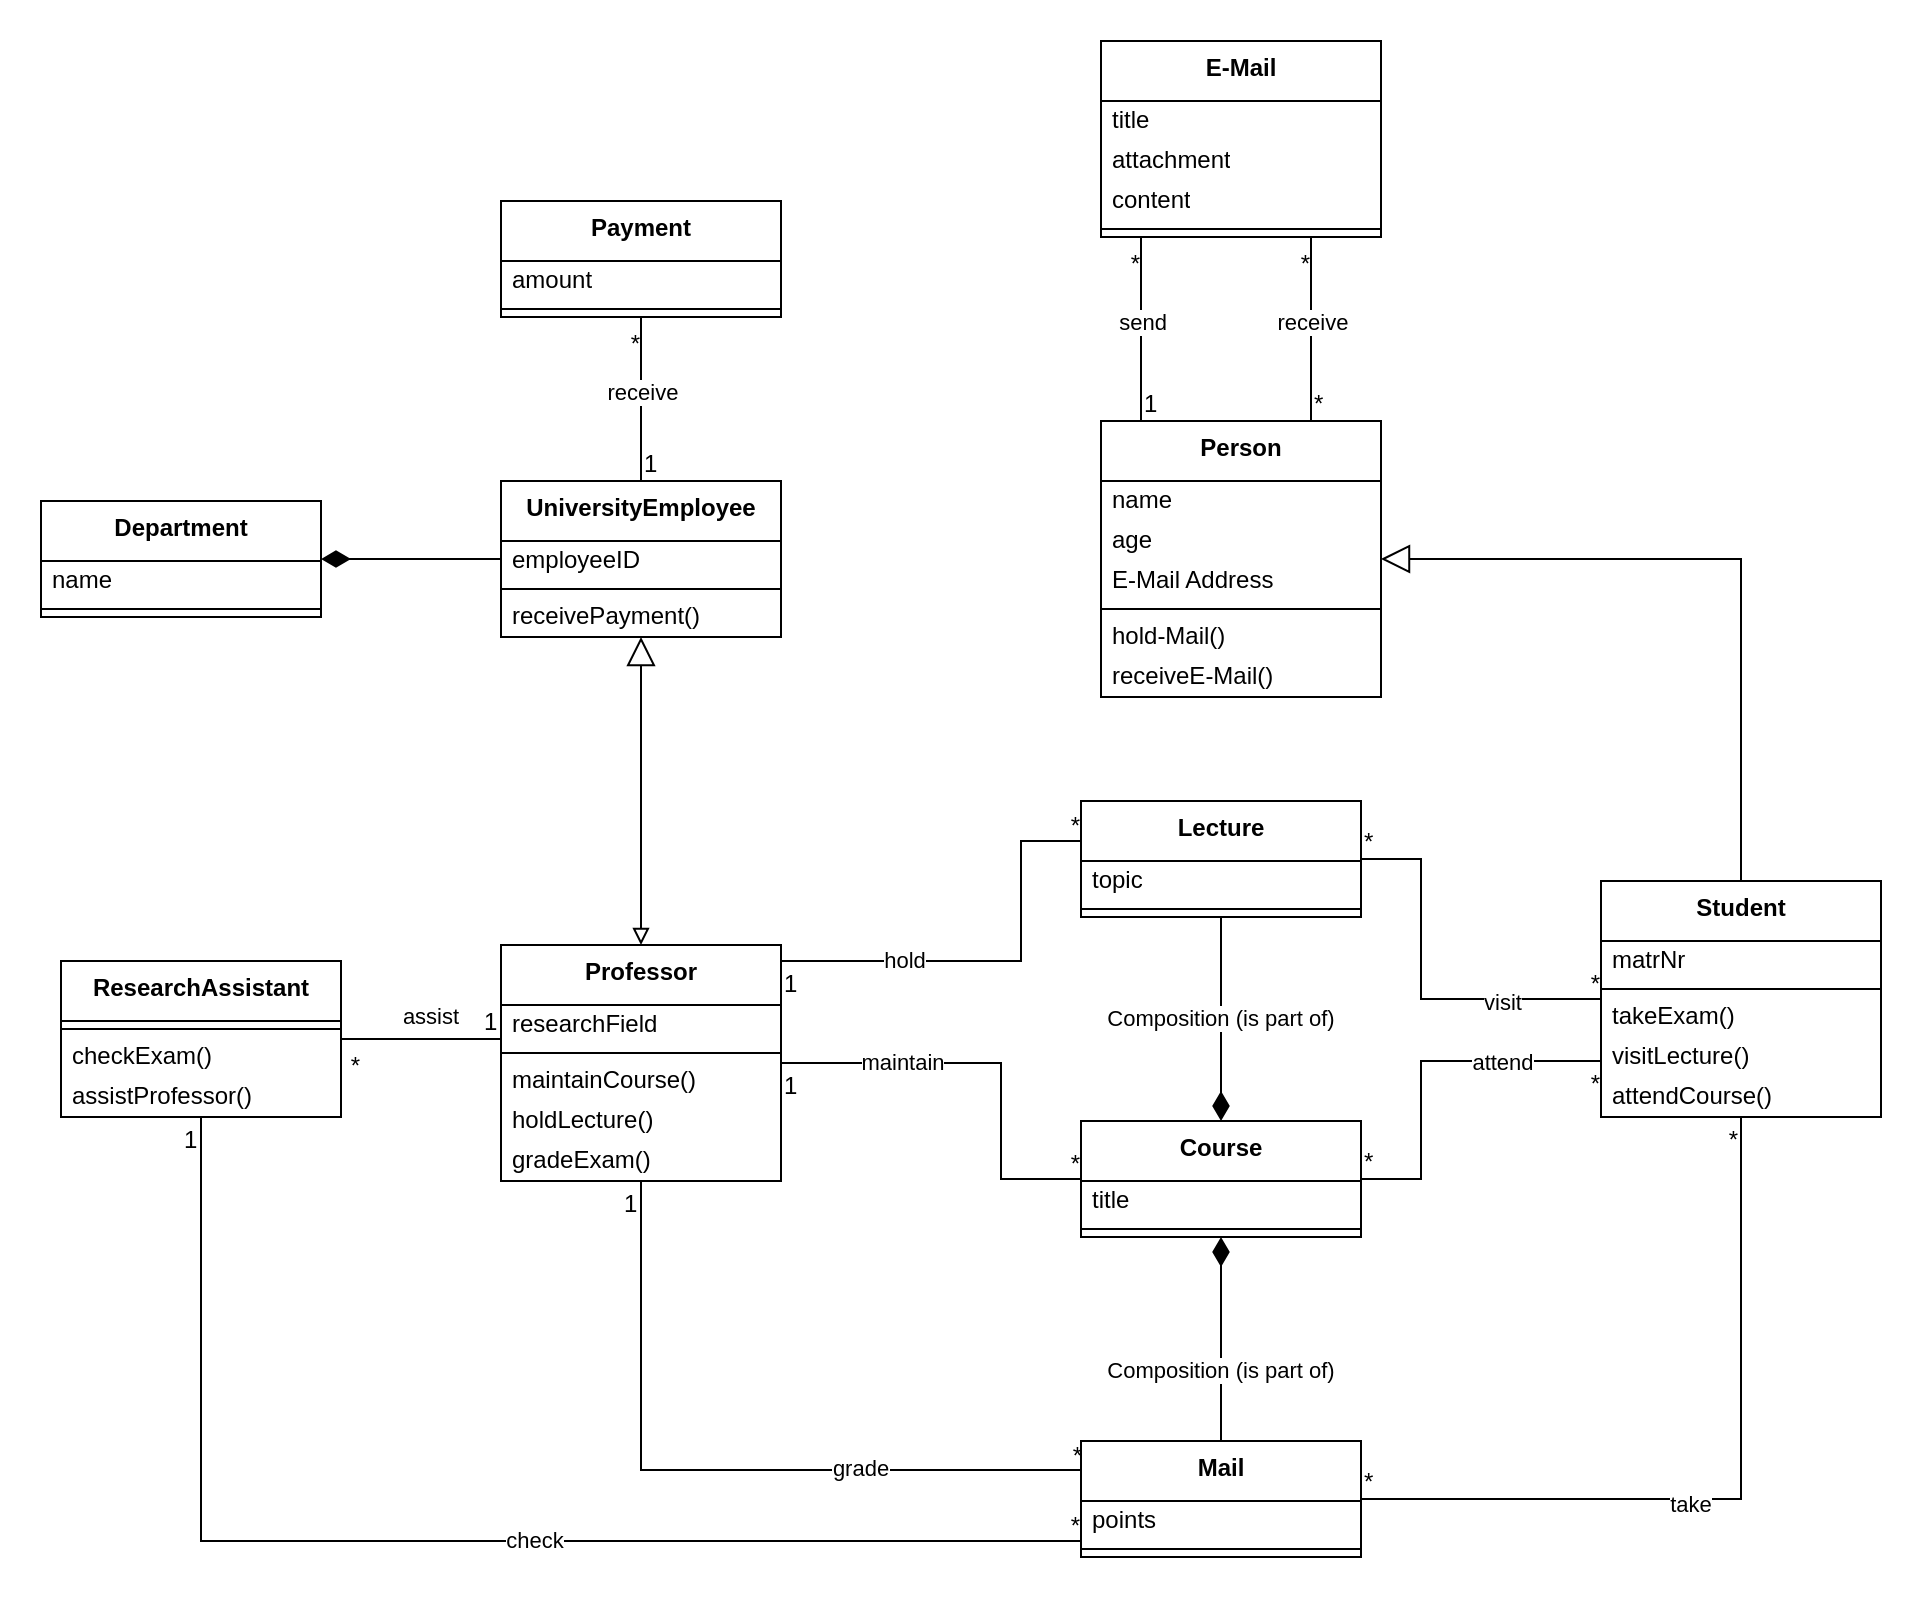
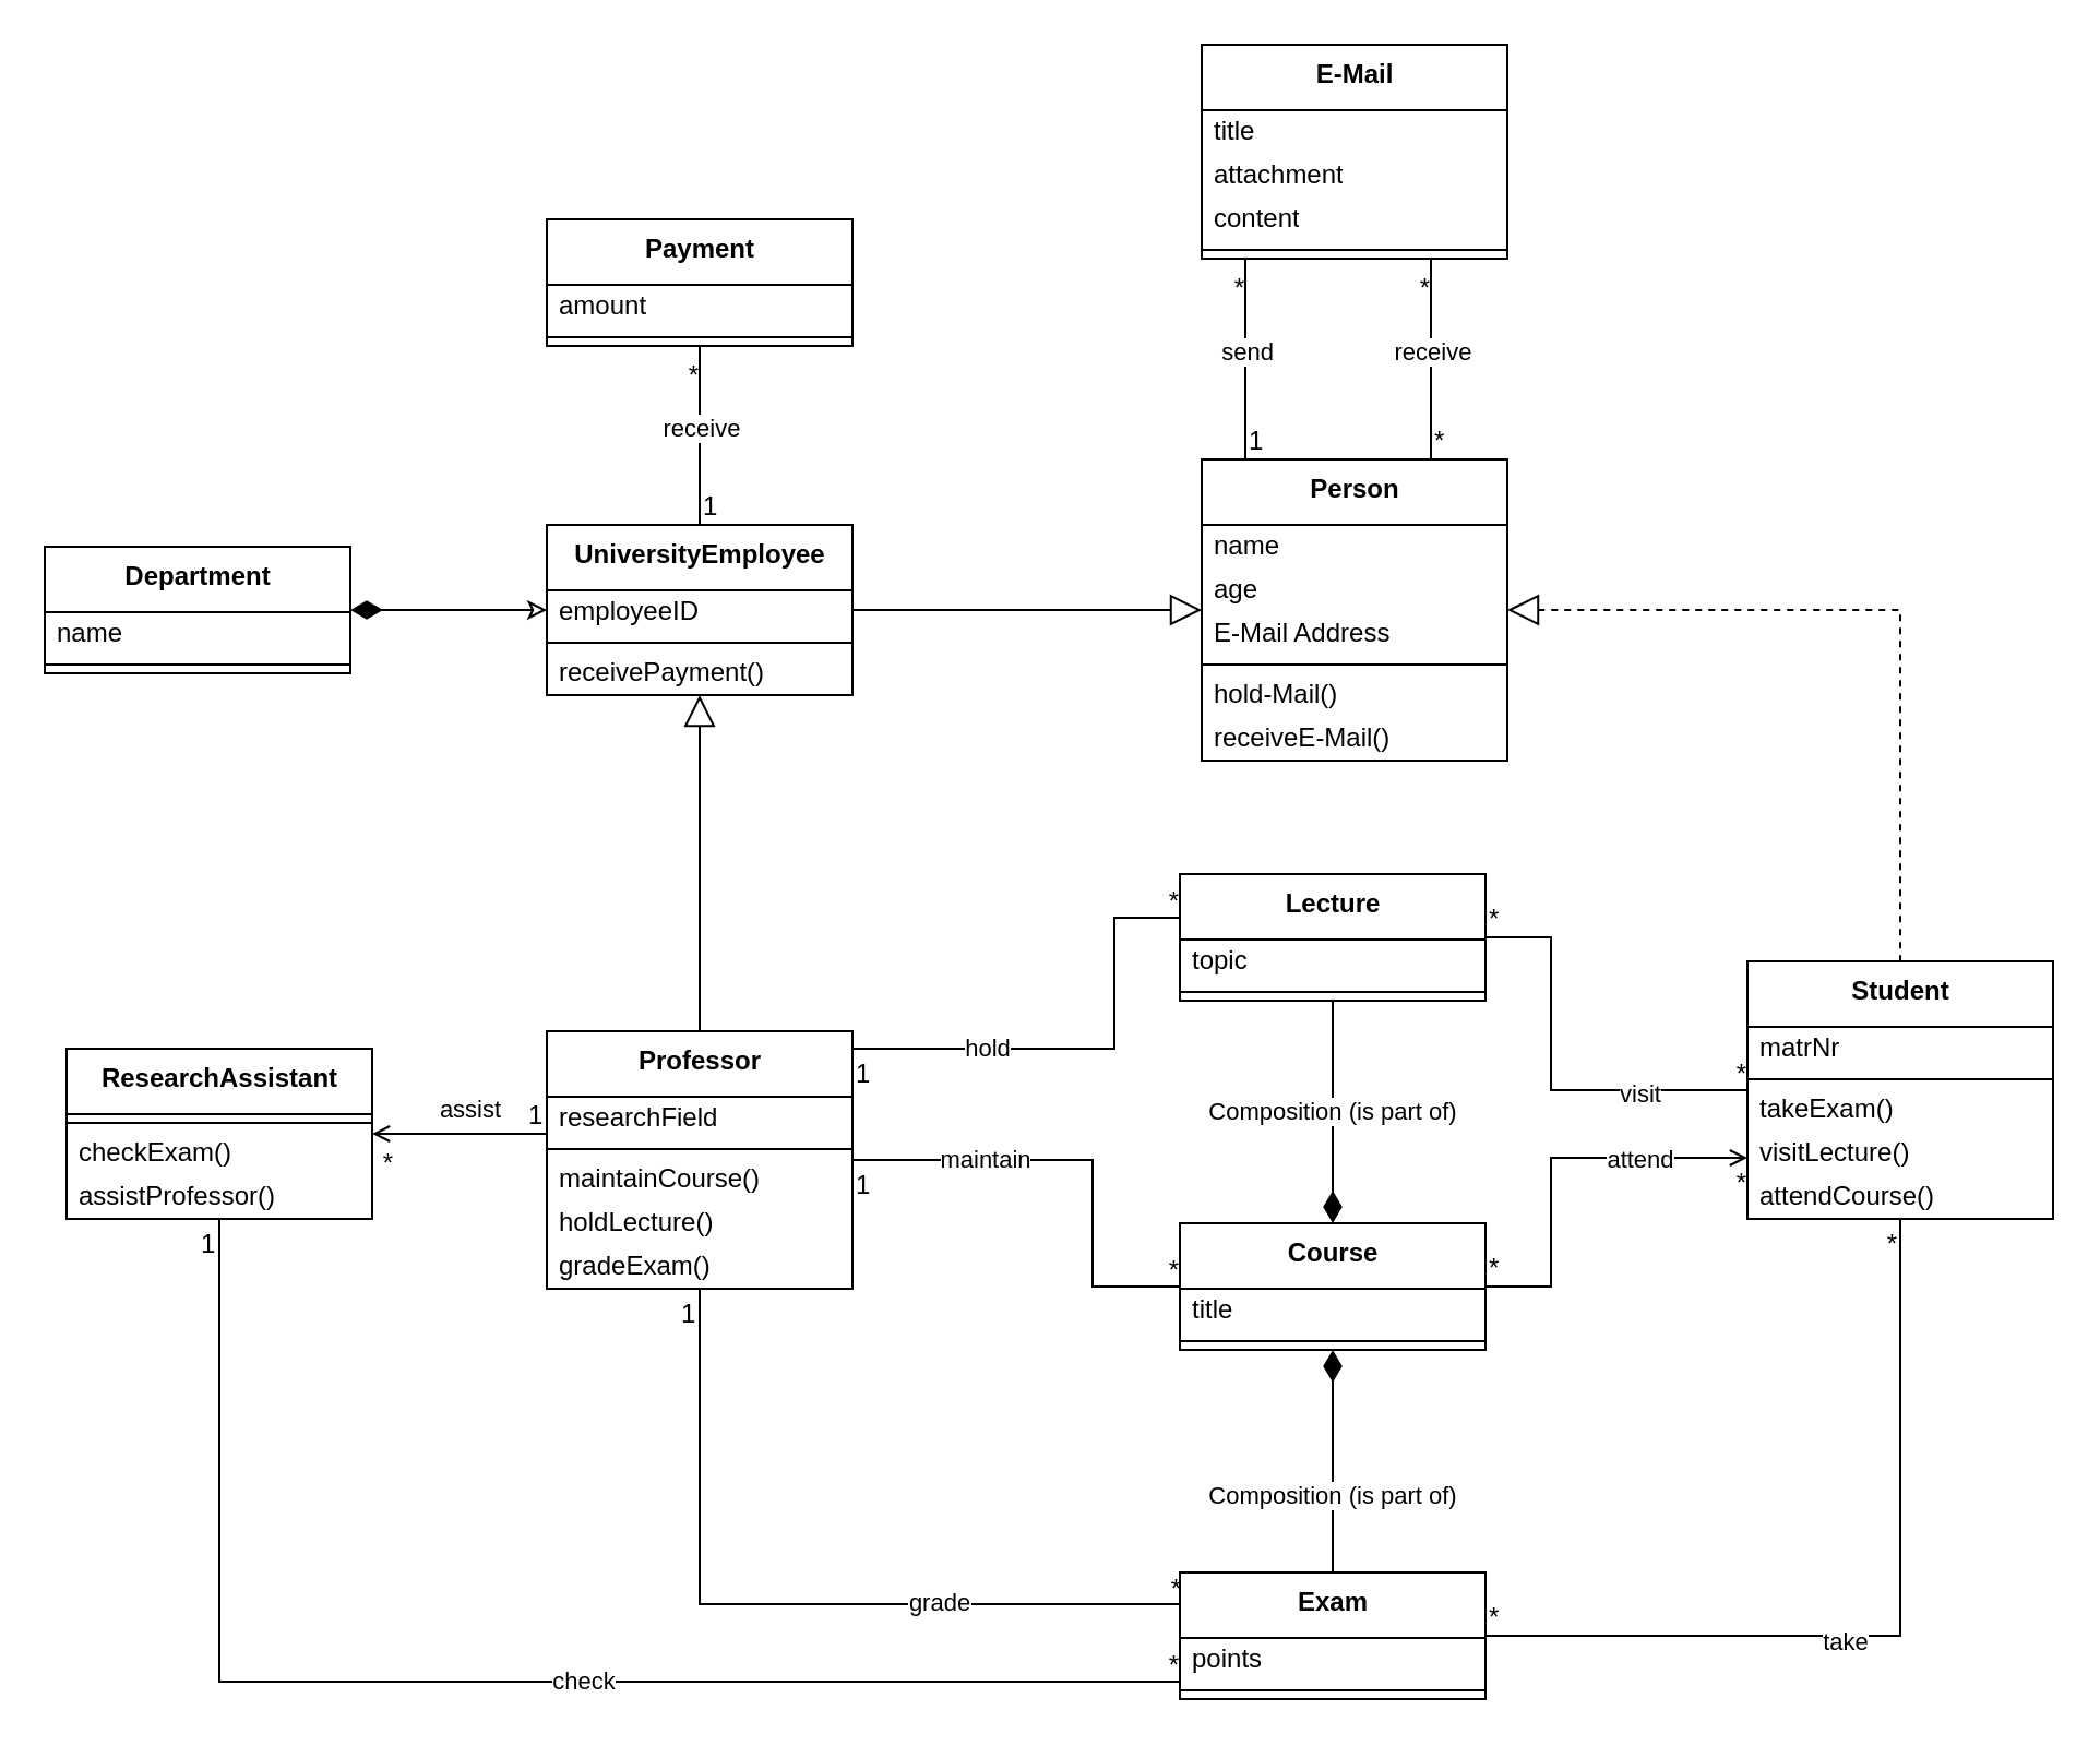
- <mxCell id="52" style="edgeStyle=orthogonalEdgeStyle;rounded=0;orthogonalLoop=1;jettySize=auto;html=1;startArrow=diamondThin;startFill=1;endArrow=none;endFill=0;startSize=12;" parent="1" source="53" target="37" edge="1"><mxGeometry relative="1" as="geometry" /></mxCell>
+ <mxCell id="52" style="edgeStyle=orthogonalEdgeStyle;rounded=0;orthogonalLoop=1;jettySize=auto;html=1;startArrow=diamondThin;startFill=1;endArrow=classic;endFill=0;startSize=12;" parent="1" source="53" target="37" edge="1"><mxGeometry relative="1" as="geometry" /></mxCell>
+ <mxCell id="24" style="edgeStyle=orthogonalEdgeStyle;rounded=0;orthogonalLoop=1;jettySize=auto;html=1;startArrow=block;startFill=0;endArrow=none;endFill=0;startSize=12;endSize=6;" parent="1" source="25" target="37" edge="1"><mxGeometry relative="1" as="geometry" /></mxCell>
- <mxCell id="23" style="edgeStyle=orthogonalEdgeStyle;rounded=0;orthogonalLoop=1;jettySize=auto;html=1;endArrow=none;endFill=0;startArrow=block;startFill=0;endSize=6;startSize=12;" parent="1" source="25" target="8" edge="1"><mxGeometry relative="1" as="geometry" /></mxCell>
+ <mxCell id="23" style="edgeStyle=orthogonalEdgeStyle;rounded=0;orthogonalLoop=1;jettySize=auto;html=1;endArrow=none;endFill=0;startArrow=block;startFill=0;endSize=6;startSize=12;dashed=1;" parent="1" source="25" target="8" edge="1"><mxGeometry relative="1" as="geometry" /></mxCell>
- <mxCell id="36" style="edgeStyle=orthogonalEdgeStyle;rounded=0;orthogonalLoop=1;jettySize=auto;html=1;startArrow=block;startFill=0;endArrow=block;endFill=0;startSize=12;endSize=6;entryX=0.5;entryY=0;entryDx=0;entryDy=0;" parent="1" source="37" target="2" edge="1"><mxGeometry relative="1" as="geometry"><Array as="points"><mxPoint x="320" y="390" /><mxPoint x="320" y="390" /></Array></mxGeometry></mxCell>
+ <mxCell id="36" style="edgeStyle=orthogonalEdgeStyle;rounded=0;orthogonalLoop=1;jettySize=auto;html=1;startArrow=block;startFill=0;endArrow=none;endFill=0;startSize=12;endSize=6;entryX=0.5;entryY=0;entryDx=0;entryDy=0;" parent="1" source="37" target="2" edge="1"><mxGeometry relative="1" as="geometry"><Array as="points"><mxPoint x="320" y="390" /><mxPoint x="320" y="390" /></Array></mxGeometry></mxCell>
- <mxCell id="80" value="" style="endArrow=none;html=1;rounded=0;edgeStyle=orthogonalEdgeStyle;" parent="1" source="2" target="32" edge="1"><mxGeometry relative="1" as="geometry"><mxPoint x="209.999" y="452" as="sourcePoint" /><mxPoint x="209.999" y="370" as="targetPoint" /><Array as="points"><mxPoint x="230" y="519" /><mxPoint x="230" y="519" /></Array></mxGeometry></mxCell>
+ <mxCell id="80" value="" style="endArrow=open;html=1;rounded=0;edgeStyle=orthogonalEdgeStyle;" parent="1" source="2" target="32" edge="1"><mxGeometry relative="1" as="geometry"><mxPoint x="209.999" y="452" as="sourcePoint" /><mxPoint x="209.999" y="370" as="targetPoint" /><Array as="points"><mxPoint x="230" y="519" /><mxPoint x="230" y="519" /></Array></mxGeometry></mxCell>
- <mxCell id="64" value="" style="endArrow=none;html=1;rounded=0;edgeStyle=orthogonalEdgeStyle;" parent="1" source="20" target="8" edge="1"><mxGeometry relative="1" as="geometry"><mxPoint x="690" y="439" as="sourcePoint" /><mxPoint x="810" y="509" as="targetPoint" /><Array as="points"><mxPoint x="710" y="589" /><mxPoint x="710" y="530" /></Array></mxGeometry></mxCell>
+ <mxCell id="64" value="" style="endArrow=open;html=1;rounded=0;edgeStyle=orthogonalEdgeStyle;" parent="1" source="20" target="8" edge="1"><mxGeometry relative="1" as="geometry"><mxPoint x="690" y="439" as="sourcePoint" /><mxPoint x="810" y="509" as="targetPoint" /><Array as="points"><mxPoint x="710" y="589" /><mxPoint x="710" y="530" /></Array></mxGeometry></mxCell>
- <mxCell id="14" value="&lt;b&gt;Mail&lt;/b&gt;" style="swimlane;fontStyle=0;align=center;verticalAlign=top;childLayout=stackLayout;horizontal=1;startSize=30;horizontalStack=0;resizeParent=1;resizeParentMax=0;resizeLast=0;collapsible=0;marginBottom=0;html=1;" parent="1" vertex="1"><mxGeometry x="540" y="720" width="140" height="58" as="geometry" /></mxCell>
+ <mxCell id="14" value="&lt;b&gt;Exam&lt;/b&gt;" style="swimlane;fontStyle=0;align=center;verticalAlign=top;childLayout=stackLayout;horizontal=1;startSize=30;horizontalStack=0;resizeParent=1;resizeParentMax=0;resizeLast=0;collapsible=0;marginBottom=0;html=1;" parent="1" vertex="1"><mxGeometry x="540" y="720" width="140" height="58" as="geometry" /></mxCell>
